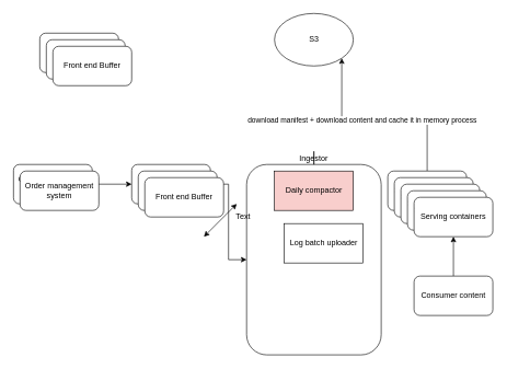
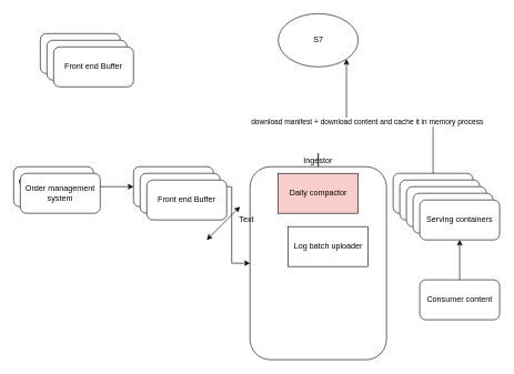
- <mxCell id="8" value="S3" style="ellipse;whiteSpace=wrap;html=1;" parent="1" vertex="1"><mxGeometry x="417.5" y="20" width="120" height="80" as="geometry" /></mxCell>
+ <mxCell id="8" value="S7" style="ellipse;whiteSpace=wrap;html=1;" parent="1" vertex="1"><mxGeometry x="417.5" y="20" width="120" height="80" as="geometry" /></mxCell>
